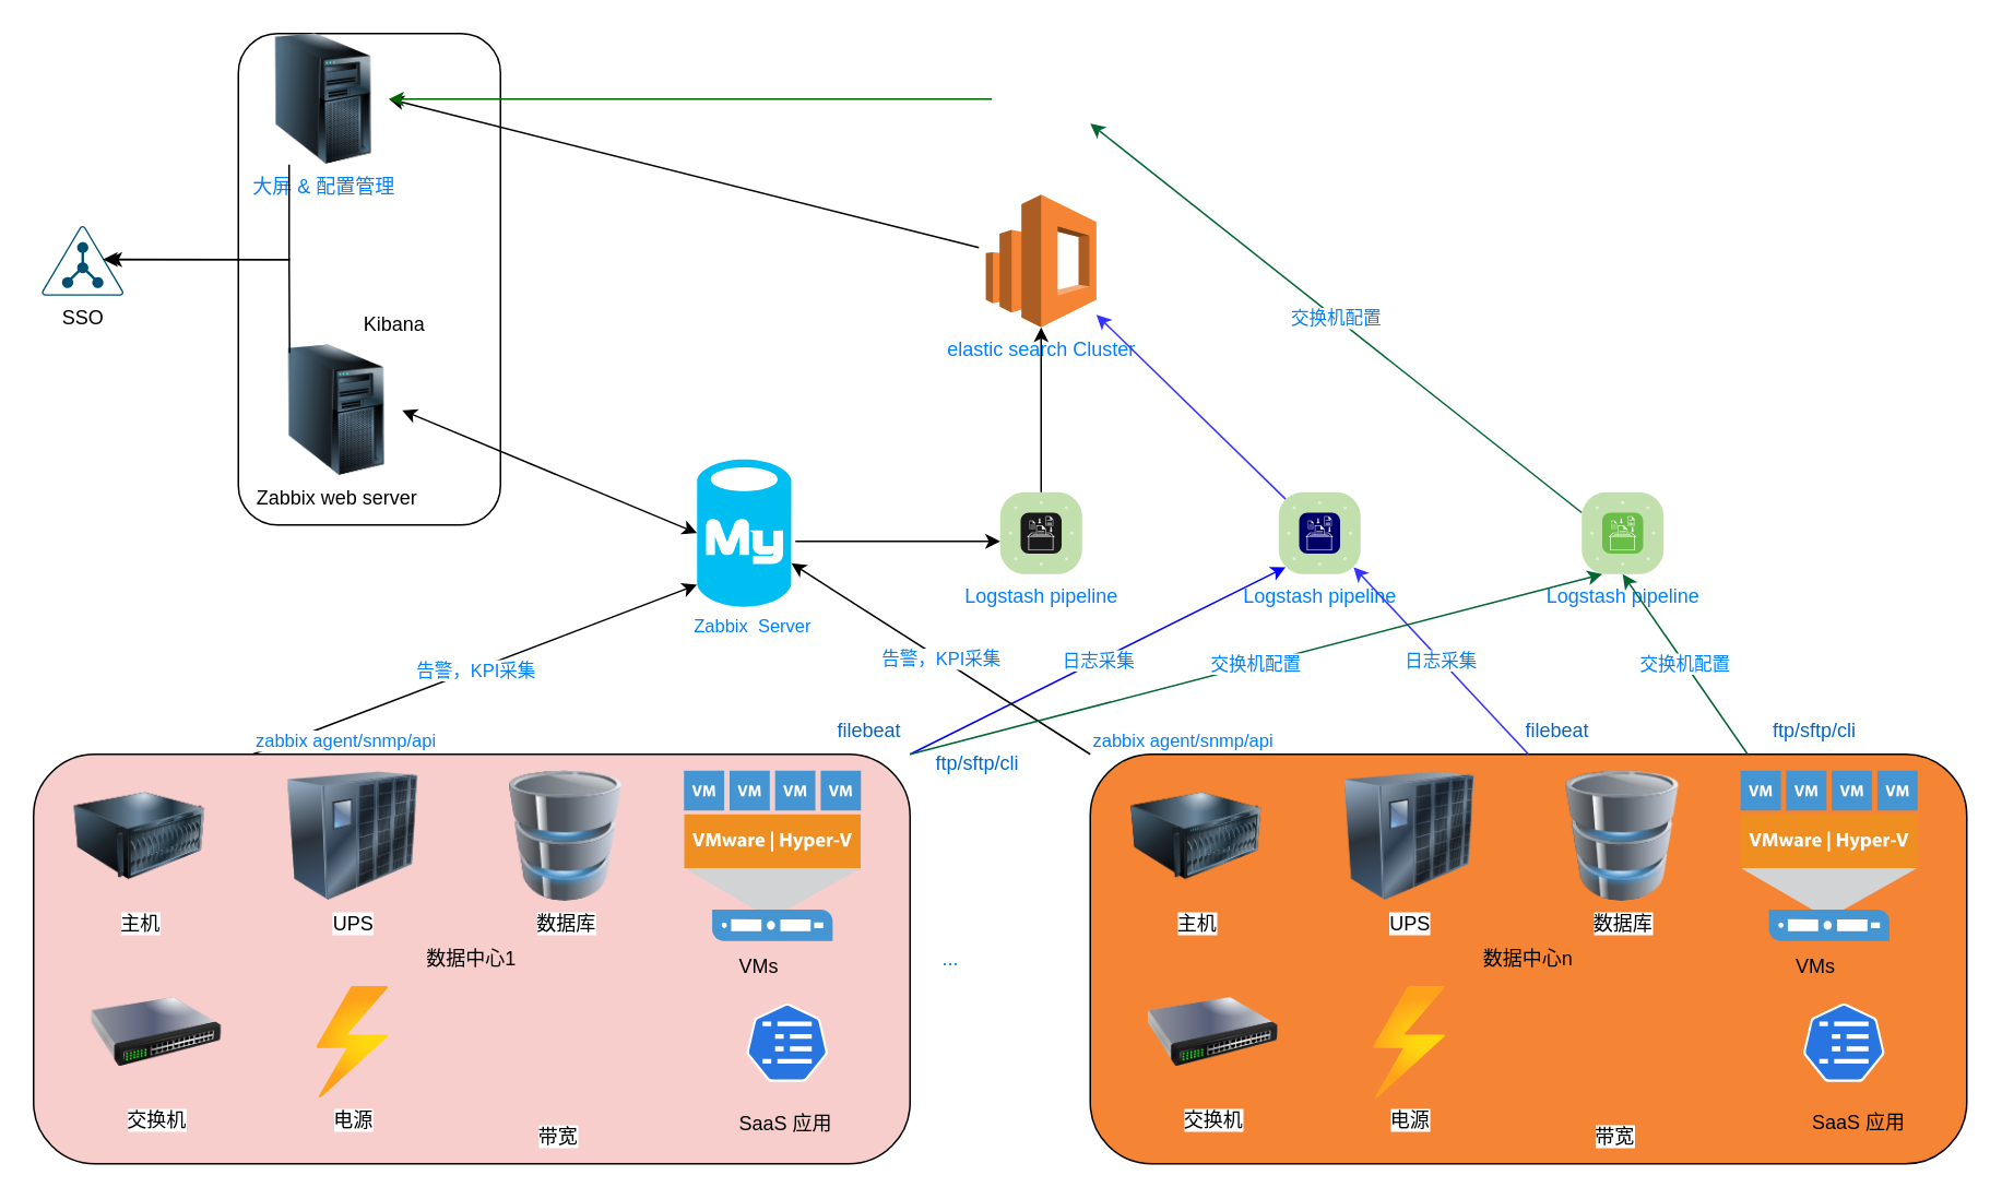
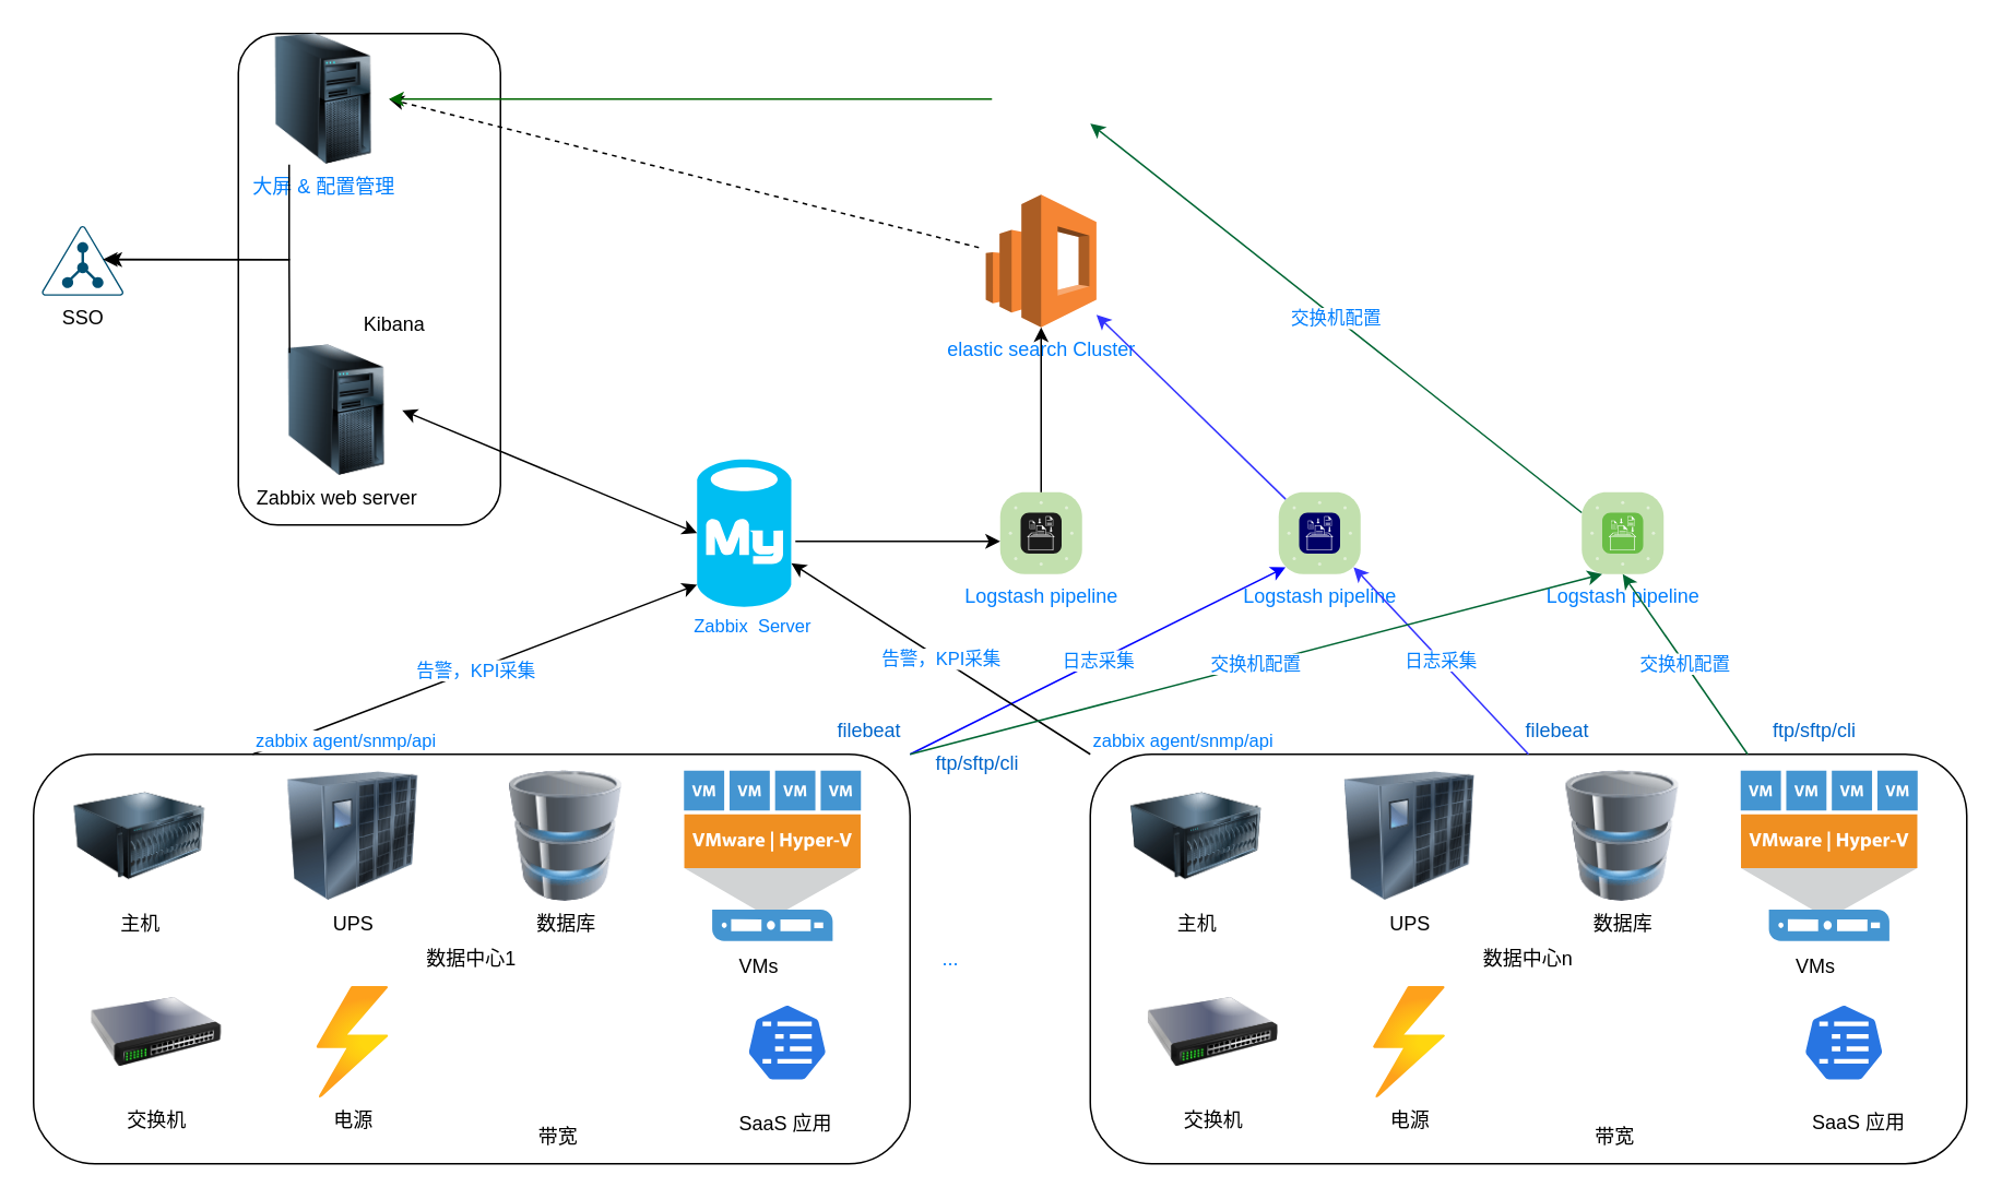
- <mxCell id="47" value="" style="endArrow=classic;html=1;rounded=0;fontColor=#007FFF;strokeColor=#000000;entryX=1;entryY=0.5;entryDx=0;entryDy=0;exitX=-0.063;exitY=0.4;exitDx=0;exitDy=0;exitPerimeter=0;" parent="1" source="18" target="32" edge="1"><mxGeometry width="50" height="50" relative="1" as="geometry"><mxPoint x="995" y="400" as="sourcePoint" /><mxPoint x="1045" y="350" as="targetPoint" /></mxGeometry></mxCell>
+ <mxCell id="47" value="" style="endArrow=classic;html=1;rounded=0;fontColor=#007FFF;strokeColor=#000000;entryX=1;entryY=0.5;entryDx=0;entryDy=0;exitX=-0.063;exitY=0.4;exitDx=0;exitDy=0;exitPerimeter=0;dashed=1;" parent="1" source="18" target="32" edge="1"><mxGeometry width="50" height="50" relative="1" as="geometry"><mxPoint x="995" y="400" as="sourcePoint" /><mxPoint x="1045" y="350" as="targetPoint" /></mxGeometry></mxCell>
- <mxCell id="3" value="数据中心1" style="rounded=1;whiteSpace=wrap;html=1;fillColor=#f8cecc;" parent="1" vertex="1"><mxGeometry x="20" y="460" width="535" height="250" as="geometry" /></mxCell>
+ <mxCell id="3" value="数据中心1" style="rounded=1;whiteSpace=wrap;html=1;" parent="1" vertex="1"><mxGeometry x="20" y="460" width="535" height="250" as="geometry" /></mxCell>
- <mxCell id="19" value="数据中心n" style="rounded=1;whiteSpace=wrap;html=1;fillColor=#f58534;" parent="1" vertex="1"><mxGeometry x="665" y="460" width="535" height="250" as="geometry" /></mxCell>
+ <mxCell id="19" value="数据中心n" style="rounded=1;whiteSpace=wrap;html=1;" parent="1" vertex="1"><mxGeometry x="665" y="460" width="535" height="250" as="geometry" /></mxCell>
